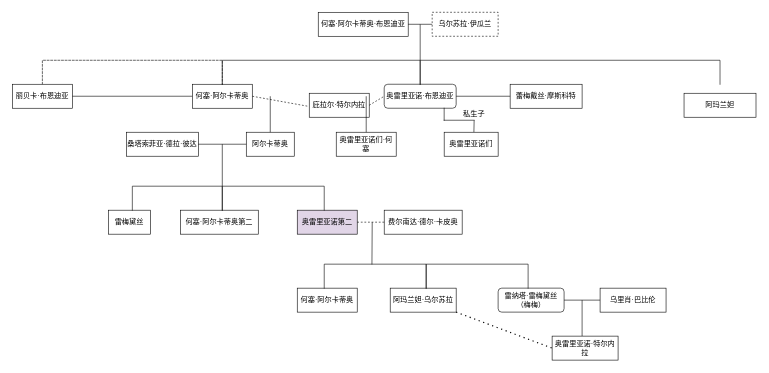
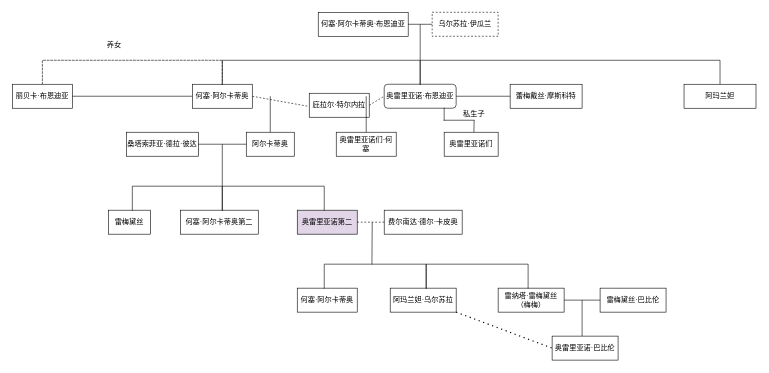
+ <mxCell id="18" value="养女" style="text;html=1;strokeColor=none;fillColor=none;align=center;verticalAlign=middle;whiteSpace=wrap;rounded=0;dashed=1;" parent="1" vertex="1"><mxGeometry x="160" y="60" width="60" height="30" as="geometry" /></mxCell>
- <mxCell id="10" value="&lt;span&gt;阿玛兰妲&lt;/span&gt;" style="html=1;whiteSpace=wrap;" parent="1" vertex="1"><mxGeometry x="1140" y="155" width="120" height="40" as="geometry" /></mxCell>
+ <mxCell id="10" value="&lt;span&gt;阿玛兰妲&lt;/span&gt;" style="html=1;whiteSpace=wrap;" parent="1" vertex="1"><mxGeometry x="1140" y="140" width="120" height="40" as="geometry" /></mxCell>
- <mxCell id="42" value="雷纳塔·雷梅黛丝（梅梅）" style="html=1;whiteSpace=wrap;rounded=1;" parent="1" vertex="1"><mxGeometry x="830" y="480" width="110" height="40" as="geometry" /></mxCell>
+ <mxCell id="42" value="雷纳塔·雷梅黛丝（梅梅）" style="html=1;whiteSpace=wrap;" parent="1" vertex="1"><mxGeometry x="830" y="480" width="110" height="40" as="geometry" /></mxCell>
- <mxCell id="44" value="乌里肖·巴比伦" style="html=1;whiteSpace=wrap;" parent="1" vertex="1"><mxGeometry x="1000" y="480" width="110" height="40" as="geometry" /></mxCell>
+ <mxCell id="44" value="雷梅黛丝·巴比伦" style="html=1;whiteSpace=wrap;" parent="1" vertex="1"><mxGeometry x="1000" y="480" width="110" height="40" as="geometry" /></mxCell>
- <mxCell id="47" value="奥雷里亚诺·特尔内拉" style="html=1;whiteSpace=wrap;" parent="1" vertex="1"><mxGeometry x="920" y="560" width="110" height="40" as="geometry" /></mxCell>
+ <mxCell id="47" value="奥雷里亚诺·巴比伦" style="html=1;whiteSpace=wrap;" parent="1" vertex="1"><mxGeometry x="920" y="560" width="110" height="40" as="geometry" /></mxCell>
